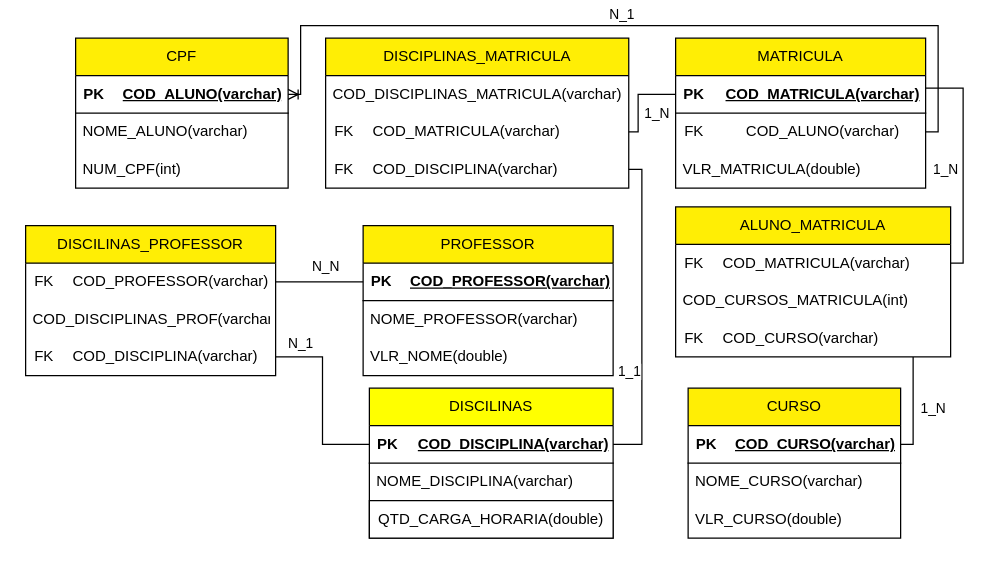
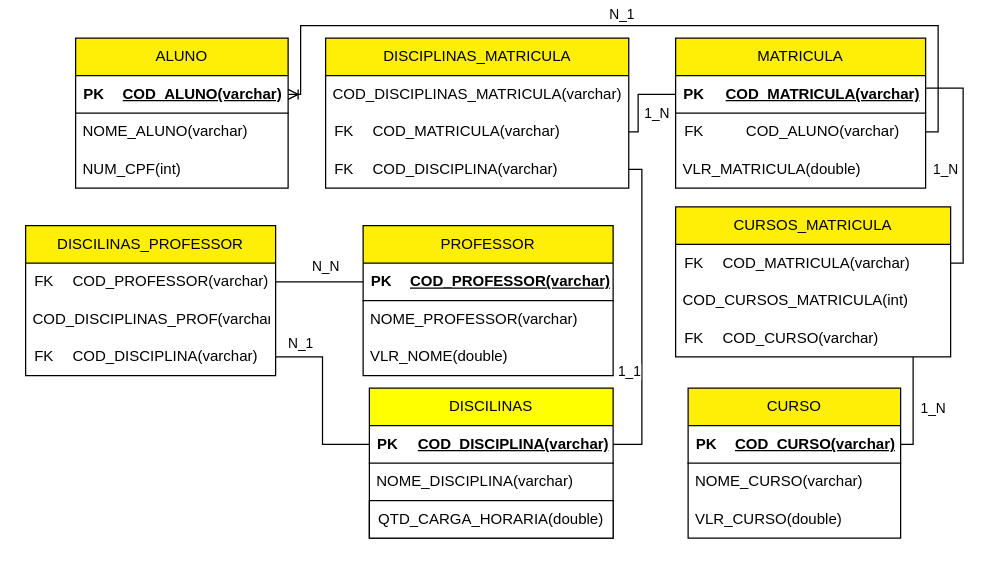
- <mxCell id="2" value="CPF" style="swimlane;fontStyle=0;childLayout=stackLayout;horizontal=1;startSize=30;horizontalStack=0;resizeParent=1;resizeParentMax=0;resizeLast=0;collapsible=1;marginBottom=0;whiteSpace=wrap;html=1;fillColor=#FFEE05;" parent="1" vertex="1"><mxGeometry x="60" width="170" height="120" as="geometry" y="30"><mxRectangle x="90" y="15" width="80" height="30" as="alternateBounds" /></mxGeometry></mxCell>
+ <mxCell id="2" value="ALUNO" style="swimlane;fontStyle=0;childLayout=stackLayout;horizontal=1;startSize=30;horizontalStack=0;resizeParent=1;resizeParentMax=0;resizeLast=0;collapsible=1;marginBottom=0;whiteSpace=wrap;html=1;fillColor=#FFEE05;" parent="1" vertex="1"><mxGeometry x="60" width="170" height="120" as="geometry" y="30"><mxRectangle x="90" y="15" width="80" height="30" as="alternateBounds" /></mxGeometry></mxCell>
- <mxCell id="69" value="ALUNO_MATRICULA" style="swimlane;fontStyle=0;childLayout=stackLayout;horizontal=1;startSize=30;horizontalStack=0;resizeParent=1;resizeParentMax=0;resizeLast=0;collapsible=1;marginBottom=0;whiteSpace=wrap;html=1;fillColor=#FFEE05;" parent="1" vertex="1"><mxGeometry x="540" y="165" width="220" height="120" as="geometry"><mxRectangle x="540" y="15" width="170" height="30" as="alternateBounds" /></mxGeometry></mxCell>
+ <mxCell id="69" value="CURSOS_MATRICULA" style="swimlane;fontStyle=0;childLayout=stackLayout;horizontal=1;startSize=30;horizontalStack=0;resizeParent=1;resizeParentMax=0;resizeLast=0;collapsible=1;marginBottom=0;whiteSpace=wrap;html=1;fillColor=#FFEE05;" parent="1" vertex="1"><mxGeometry x="540" y="165" width="220" height="120" as="geometry"><mxRectangle x="540" y="15" width="170" height="30" as="alternateBounds" /></mxGeometry></mxCell>
